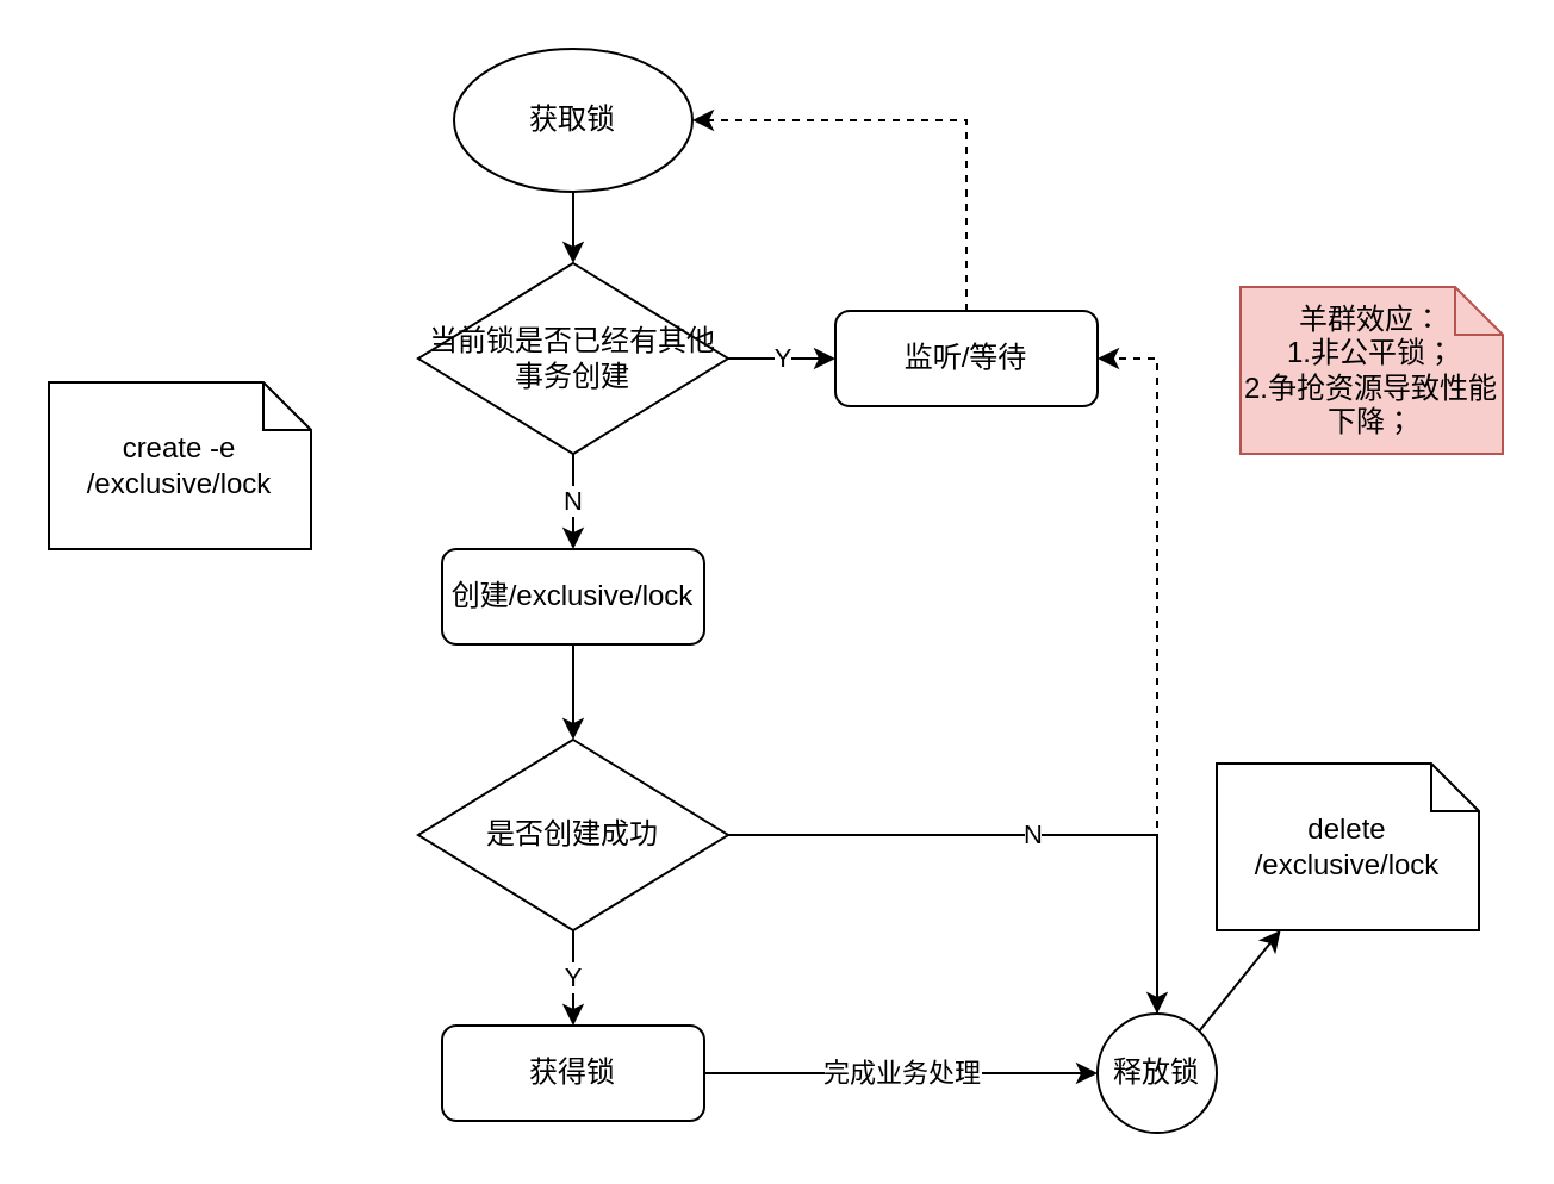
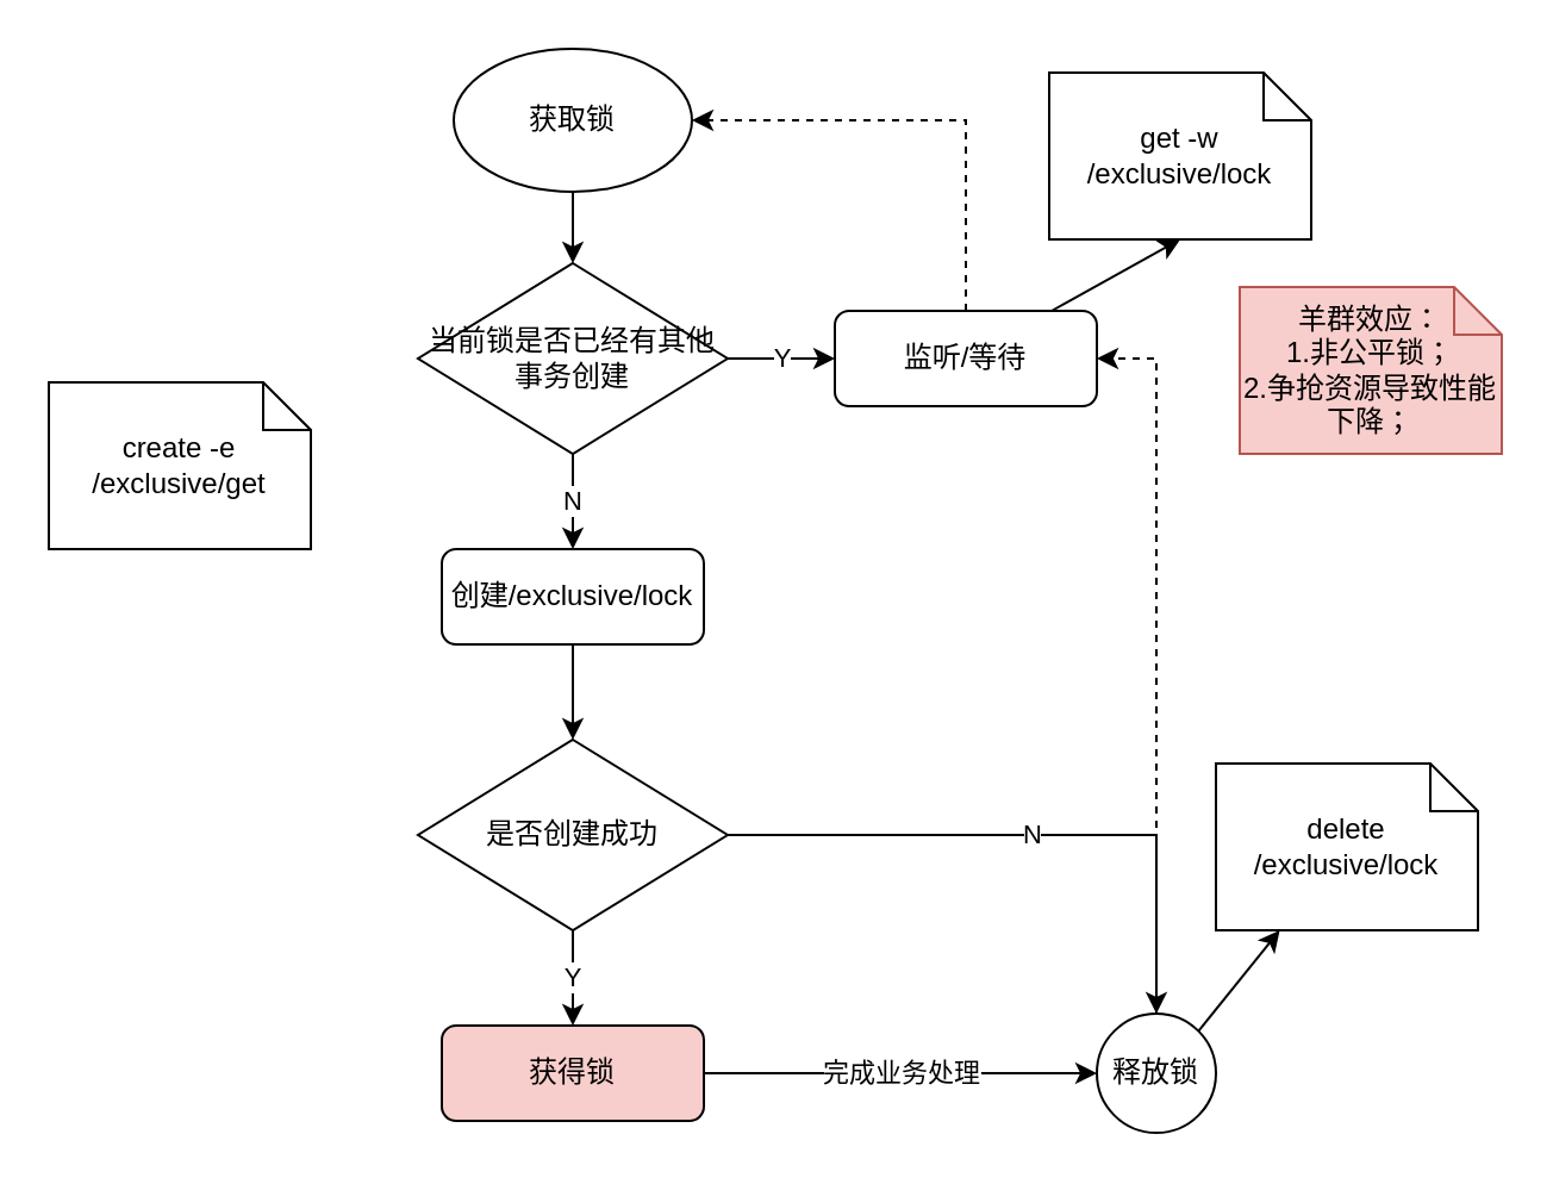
+ <mxCell id="21" value="get -w /exclusive/lock" style="shape=note;size=20;whiteSpace=wrap;html=1;" parent="1" vertex="1"><mxGeometry x="440" y="30" width="110" height="70" as="geometry" /></mxCell>
+ <mxCell id="15" style="edgeStyle=none;rounded=0;orthogonalLoop=1;jettySize=auto;html=1;entryX=0.5;entryY=1;entryDx=0;entryDy=0;entryPerimeter=0;" parent="1" source="16" target="21" edge="1"><mxGeometry relative="1" as="geometry" /></mxCell>
- <mxCell id="20" value="create -e /exclusive/lock" style="shape=note;size=20;whiteSpace=wrap;html=1;" parent="1" vertex="1"><mxGeometry x="20" y="160" width="110" height="70" as="geometry" /></mxCell>
+ <mxCell id="20" value="create -e /exclusive/get" style="shape=note;size=20;whiteSpace=wrap;html=1;" parent="1" vertex="1"><mxGeometry x="20" y="160" width="110" height="70" as="geometry" /></mxCell>
- <mxCell id="13" value="获得锁" style="rounded=1;whiteSpace=wrap;html=1;" parent="1" vertex="1"><mxGeometry x="185" y="430" width="110" height="40" as="geometry" /></mxCell>
+ <mxCell id="13" value="获得锁" style="rounded=1;whiteSpace=wrap;html=1;fillColor=#f8cecc;" parent="1" vertex="1"><mxGeometry x="185" y="430" width="110" height="40" as="geometry" /></mxCell>
